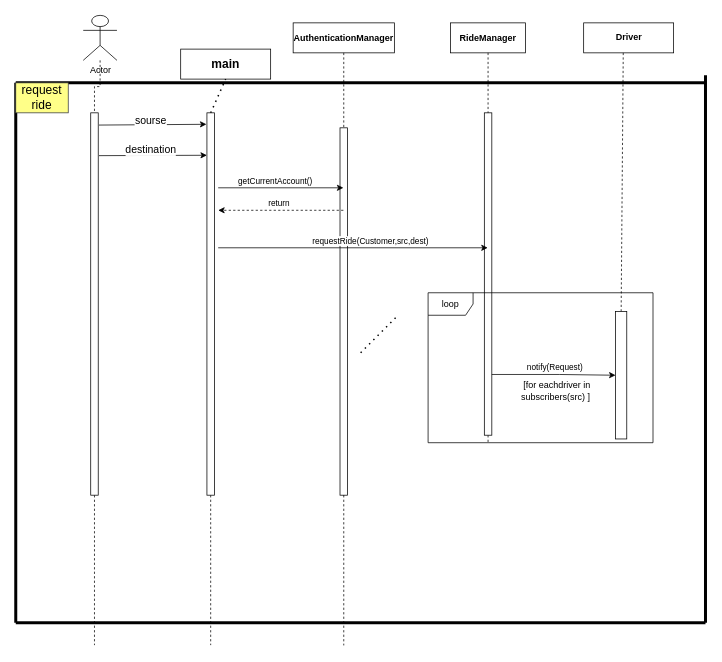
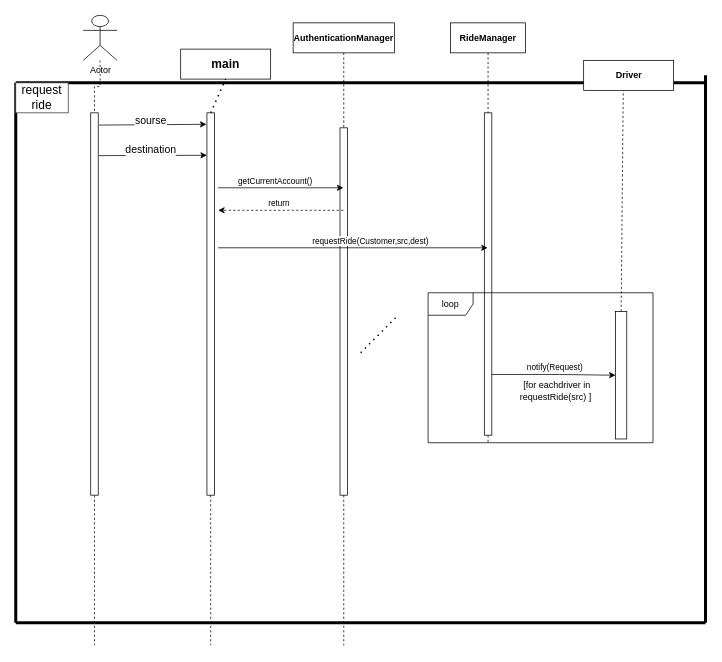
- <mxCell id="29" value="&lt;b&gt;Driver&lt;/b&gt;" style="rounded=0;whiteSpace=wrap;html=1;" vertex="1" parent="1"><mxGeometry x="777.5" y="30" width="120" height="40" as="geometry" /></mxCell>
+ <mxCell id="29" value="&lt;b&gt;Driver&lt;/b&gt;" style="rounded=0;whiteSpace=wrap;html=1;" vertex="1" parent="1"><mxGeometry x="777.5" y="80" width="120" height="40" as="geometry" /></mxCell>
- <mxCell id="14" value="request ride" style="whiteSpace=wrap;html=1;fontSize=16;fillColor=#ffff88;strokeColor=#36393d;" parent="1" vertex="1"><mxGeometry x="20" y="110" width="70" height="40" as="geometry" /></mxCell>
+ <mxCell id="14" value="request ride" style="whiteSpace=wrap;html=1;fontSize=16;fillColor=#ffffff;strokeColor=#36393d;" parent="1" vertex="1"><mxGeometry x="20" y="110" width="70" height="40" as="geometry" /></mxCell>
- <mxCell id="35" value="&amp;nbsp;[for eachdriver in&lt;br&gt;subscribers(src) ]" style="text;html=1;align=center;verticalAlign=middle;resizable=0;points=[];autosize=1;strokeColor=none;fillColor=none;" vertex="1" parent="1"><mxGeometry x="685" y="506" width="110" height="30" as="geometry" /></mxCell>
+ <mxCell id="35" value="&amp;nbsp;[for eachdriver in&lt;br&gt;requestRide(src) ]" style="text;html=1;align=center;verticalAlign=middle;resizable=0;points=[];autosize=1;strokeColor=none;fillColor=none;" vertex="1" parent="1"><mxGeometry x="685" y="506" width="110" height="30" as="geometry" /></mxCell>
